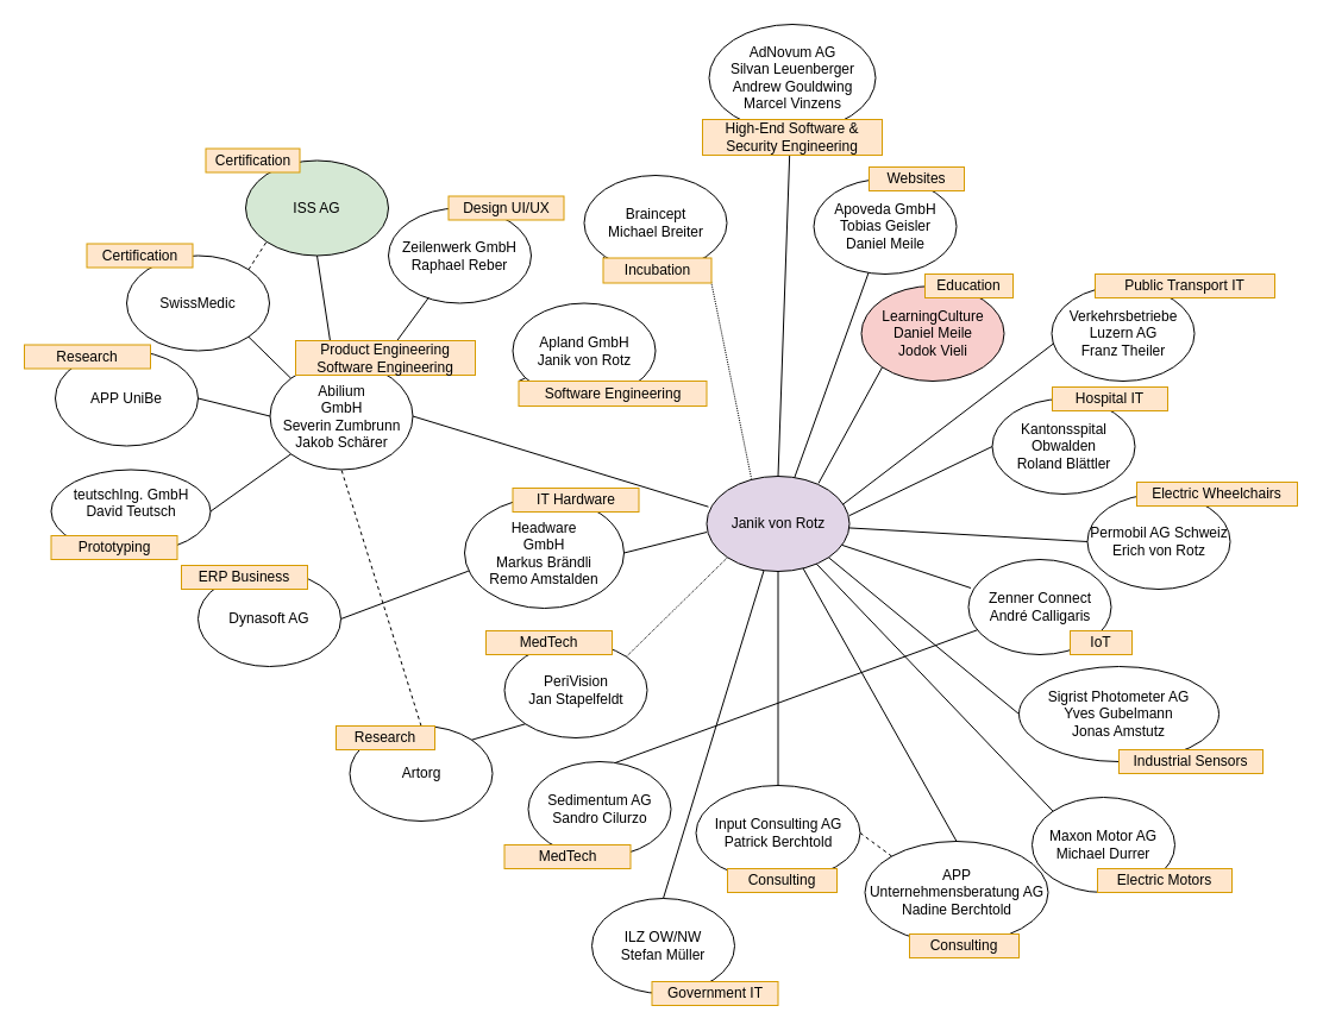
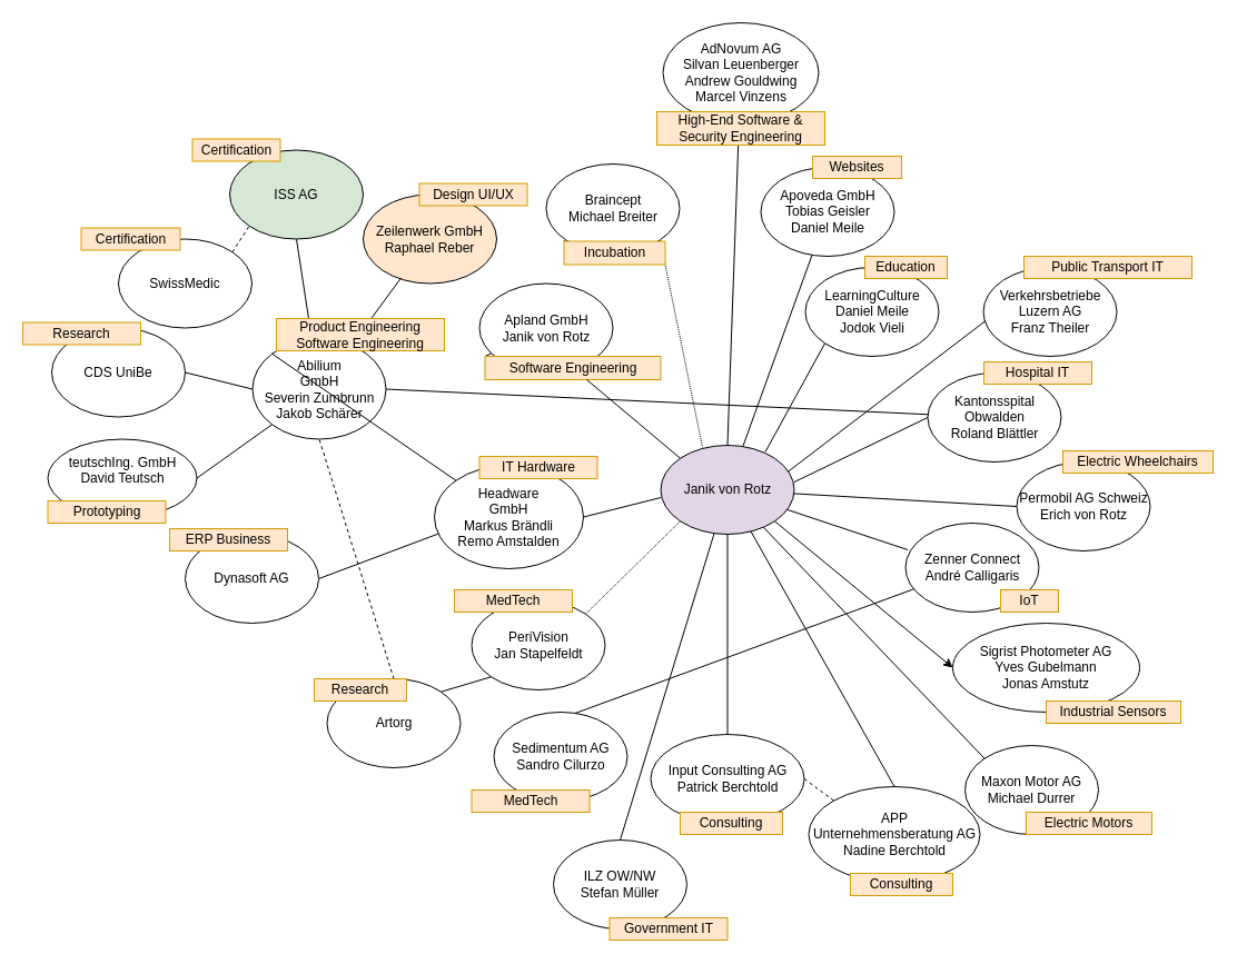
- <mxCell id="32" value="&lt;div&gt;Zeilenwerk GmbH&lt;/div&gt;&lt;div&gt;Raphael Reber&lt;br&gt;&lt;/div&gt;" style="ellipse;whiteSpace=wrap;html=1;" parent="1" vertex="1"><mxGeometry x="326" y="174.5" width="120" height="80" as="geometry" /></mxCell>
+ <mxCell id="32" value="&lt;div&gt;Zeilenwerk GmbH&lt;/div&gt;&lt;div&gt;Raphael Reber&lt;br&gt;&lt;/div&gt;" style="ellipse;whiteSpace=wrap;html=1;fillColor=#ffe6cc;" parent="1" vertex="1"><mxGeometry x="326" y="174.5" width="120" height="80" as="geometry" /></mxCell>
- <mxCell id="37" value="&lt;div&gt;LearningCulture&lt;br&gt;&lt;/div&gt;&lt;div&gt;Daniel Meile&lt;/div&gt;&lt;div&gt;Jodok Vieli&lt;br&gt;&lt;/div&gt;" style="ellipse;whiteSpace=wrap;html=1;fillColor=#f8cecc;" parent="1" vertex="1"><mxGeometry x="723.5" y="240" width="120" height="80" as="geometry" /></mxCell>
+ <mxCell id="37" value="&lt;div&gt;LearningCulture&lt;br&gt;&lt;/div&gt;&lt;div&gt;Daniel Meile&lt;/div&gt;&lt;div&gt;Jodok Vieli&lt;br&gt;&lt;/div&gt;" style="ellipse;whiteSpace=wrap;html=1;" parent="1" vertex="1"><mxGeometry x="723.5" y="240" width="120" height="80" as="geometry" /></mxCell>
- <mxCell id="31" value="" style="endArrow=none;html=1;entryX=1;entryY=1;entryDx=0;entryDy=0;exitX=0;exitY=0;exitDx=0;exitDy=0;" parent="1" source="6" target="30" edge="1"><mxGeometry width="50" height="50" relative="1" as="geometry"><mxPoint x="256" y="394.5" as="sourcePoint" /><mxPoint x="186" y="384.5" as="targetPoint" /></mxGeometry></mxCell>
+ <mxCell id="31" value="" style="endArrow=none;html=1;exitX=0;exitY=0;exitDx=0;exitDy=0;" parent="1" source="6" target="8" edge="1"><mxGeometry width="50" height="50" relative="1" as="geometry"><mxPoint x="256" y="394.5" as="sourcePoint" /><mxPoint x="186" y="384.5" as="targetPoint" /></mxGeometry></mxCell>
- <mxCell id="11" value="APP UniBe" style="ellipse;whiteSpace=wrap;html=1;" parent="1" vertex="1"><mxGeometry x="46" y="294.5" width="120" height="80" as="geometry" /></mxCell>
+ <mxCell id="11" value="CDS UniBe" style="ellipse;whiteSpace=wrap;html=1;" parent="1" vertex="1"><mxGeometry x="46" y="294.5" width="120" height="80" as="geometry" /></mxCell>
+ <mxCell id="81" value="" style="endArrow=none;html=1;exitX=0;exitY=0;exitDx=0;exitDy=0;" edge="1" parent="1" source="5" target="80"><mxGeometry width="50" height="50" relative="1" as="geometry"><mxPoint x="611.074" y="411.716" as="sourcePoint" /><mxPoint x="524.471" y="327.471" as="targetPoint" /></mxGeometry></mxCell>
- <mxCell id="7" value="" style="endArrow=none;html=1;entryX=0.012;entryY=0.321;entryDx=0;entryDy=0;exitX=1;exitY=0.5;exitDx=0;exitDy=0;entryPerimeter=0;" parent="1" source="6" target="5" edge="1"><mxGeometry width="50" height="50" relative="1" as="geometry"><mxPoint x="383.5" y="570" as="sourcePoint" /><mxPoint x="433.5" y="520" as="targetPoint" /></mxGeometry></mxCell>
+ <mxCell id="7" value="" style="endArrow=none;html=1;exitX=1;exitY=0.5;exitDx=0;exitDy=0;" parent="1" source="6" target="18" edge="1"><mxGeometry width="50" height="50" relative="1" as="geometry"><mxPoint x="383.5" y="570" as="sourcePoint" /><mxPoint x="433.5" y="520" as="targetPoint" /></mxGeometry></mxCell>
- <mxCell id="47" value="" style="endArrow=none;html=1;entryX=0;entryY=0.5;entryDx=0;entryDy=0;exitX=1;exitY=1;exitDx=0;exitDy=0;" edge="1" parent="1" source="5" target="40"><mxGeometry width="50" height="50" relative="1" as="geometry"><mxPoint x="720.5" y="469.04" as="sourcePoint" /><mxPoint x="825.54" y="504" as="targetPoint" /></mxGeometry></mxCell>
+ <mxCell id="47" value="" style="endArrow=classic;html=1;entryX=0;entryY=0.5;entryDx=0;entryDy=0;exitX=1;exitY=1;exitDx=0;exitDy=0;" edge="1" parent="1" source="5" target="40"><mxGeometry width="50" height="50" relative="1" as="geometry"><mxPoint x="720.5" y="469.04" as="sourcePoint" /><mxPoint x="825.54" y="504" as="targetPoint" /></mxGeometry></mxCell>
